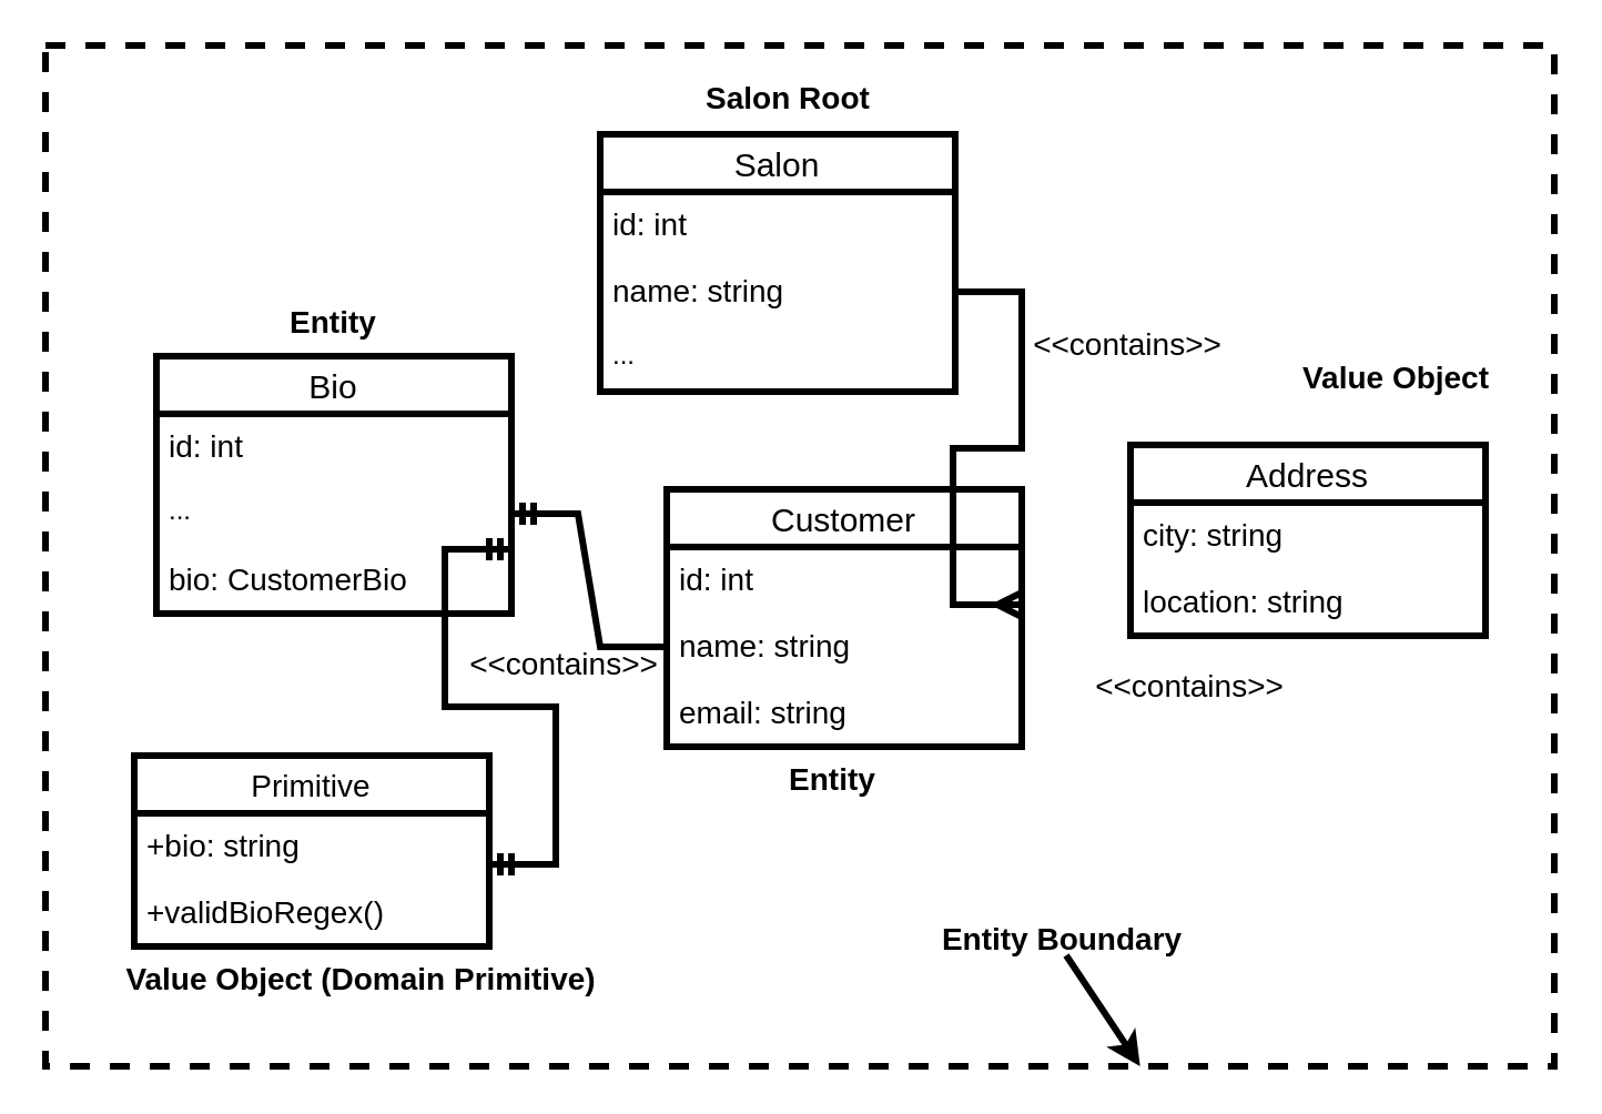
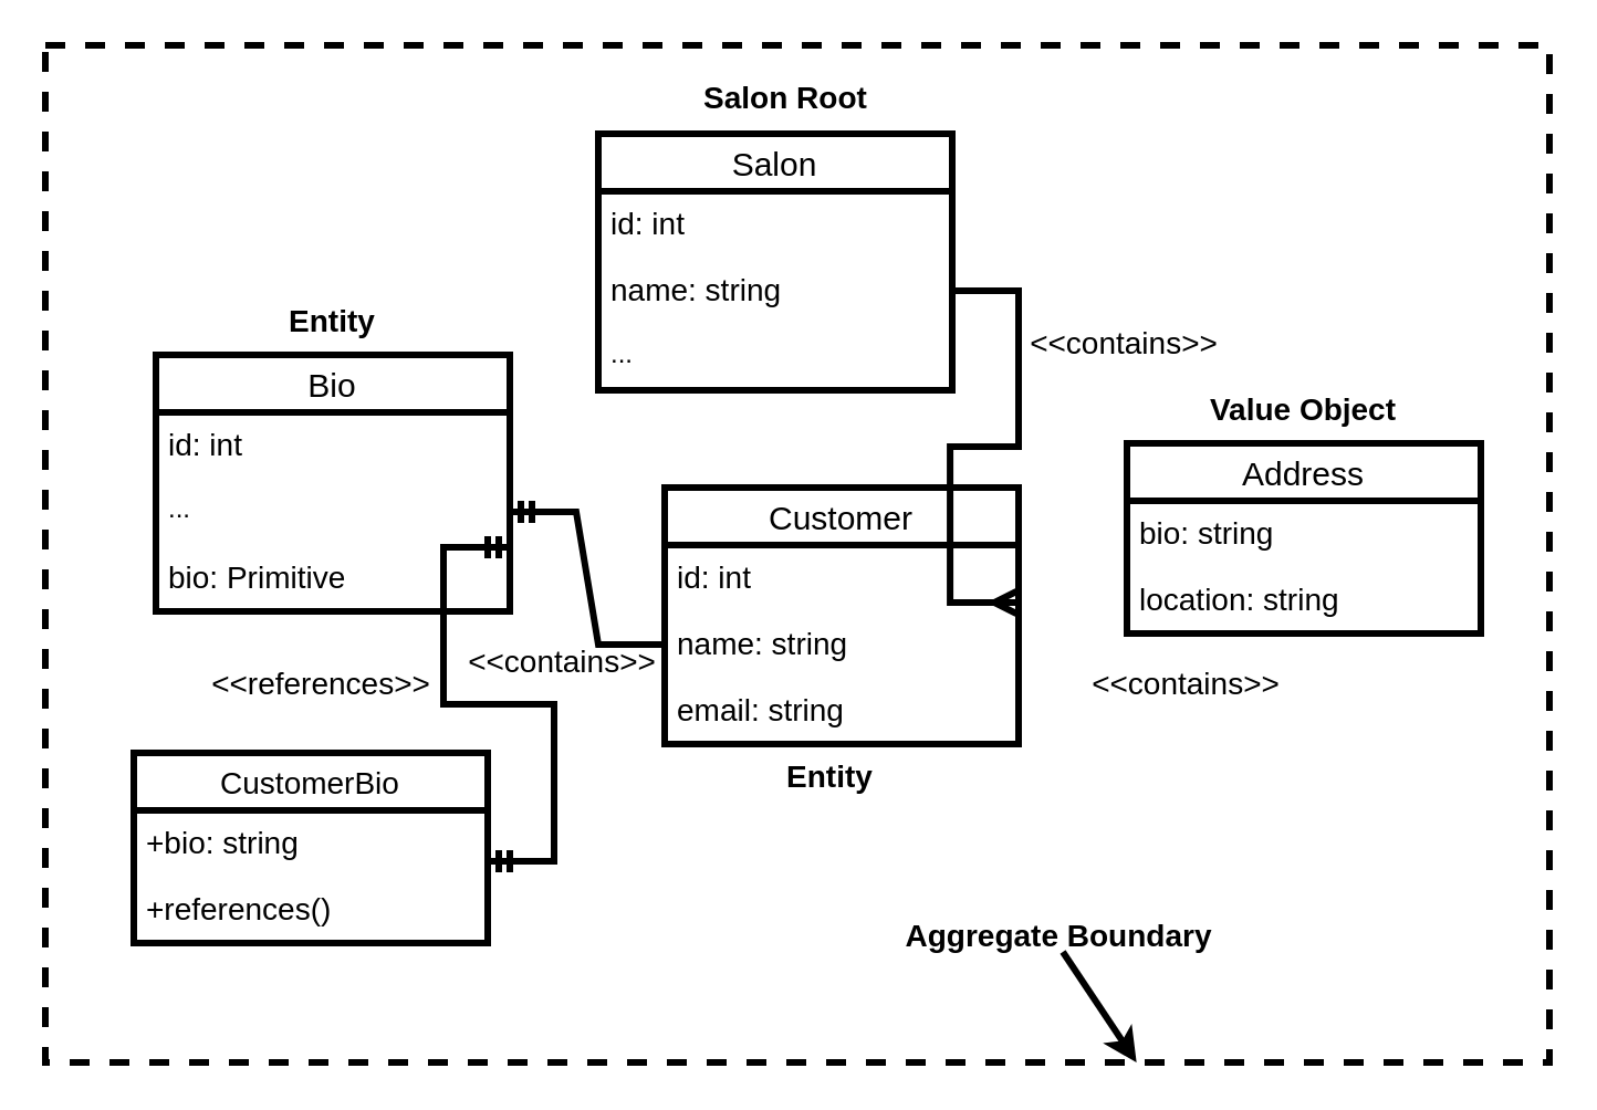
- <mxCell id="26" value="&lt;b&gt;Value Object&lt;/b&gt;" style="text;html=1;strokeColor=none;fillColor=none;align=center;verticalAlign=middle;whiteSpace=wrap;rounded=0;fontSize=14;" parent="1" vertex="1"><mxGeometry x="574" y="155" width="110" height="30" as="geometry" /></mxCell>
+ <mxCell id="26" value="&lt;b&gt;Value Object&lt;/b&gt;" style="text;html=1;strokeColor=none;fillColor=none;align=center;verticalAlign=middle;whiteSpace=wrap;rounded=0;fontSize=14;" parent="1" vertex="1"><mxGeometry x="534" y="170" width="110" height="30" as="geometry" /></mxCell>
- <mxCell id="16" value="city: string" style="text;strokeColor=none;fillColor=none;spacingLeft=4;spacingRight=4;overflow=hidden;rotatable=0;points=[[0,0.5],[1,0.5]];portConstraint=eastwest;fontSize=14;" parent="15" vertex="1"><mxGeometry y="26" width="160" height="30" as="geometry" /></mxCell>
+ <mxCell id="16" value="bio: string" style="text;strokeColor=none;fillColor=none;spacingLeft=4;spacingRight=4;overflow=hidden;rotatable=0;points=[[0,0.5],[1,0.5]];portConstraint=eastwest;fontSize=14;" parent="15" vertex="1"><mxGeometry y="26" width="160" height="30" as="geometry" /></mxCell>
- <mxCell id="10" value="bio: CustomerBio" style="text;strokeColor=none;fillColor=none;spacingLeft=4;spacingRight=4;overflow=hidden;rotatable=0;points=[[0,0.5],[1,0.5]];portConstraint=eastwest;fontSize=14;" parent="7" vertex="1"><mxGeometry y="86" width="160" height="30" as="geometry" /></mxCell>
+ <mxCell id="10" value="bio: Primitive" style="text;strokeColor=none;fillColor=none;spacingLeft=4;spacingRight=4;overflow=hidden;rotatable=0;points=[[0,0.5],[1,0.5]];portConstraint=eastwest;fontSize=14;" parent="7" vertex="1"><mxGeometry y="86" width="160" height="30" as="geometry" /></mxCell>
+ <mxCell id="31" value="&amp;lt;&amp;lt;references&amp;gt;&amp;gt;" style="text;html=1;strokeColor=none;fillColor=none;align=center;verticalAlign=middle;whiteSpace=wrap;rounded=0;fontSize=14;" vertex="1" parent="1"><mxGeometry x="115" y="294" width="60" height="30" as="geometry" /></mxCell>
- <mxCell id="18" value="Primitive" style="swimlane;fontStyle=0;childLayout=stackLayout;horizontal=1;startSize=26;horizontalStack=0;resizeParent=1;resizeParentMax=0;resizeLast=0;collapsible=1;marginBottom=0;align=center;fontSize=14;strokeWidth=3;" parent="1" vertex="1"><mxGeometry x="60" y="340" width="160" height="86" as="geometry" /></mxCell>
+ <mxCell id="18" value="CustomerBio" style="swimlane;fontStyle=0;childLayout=stackLayout;horizontal=1;startSize=26;horizontalStack=0;resizeParent=1;resizeParentMax=0;resizeLast=0;collapsible=1;marginBottom=0;align=center;fontSize=14;strokeWidth=3;" parent="1" vertex="1"><mxGeometry x="60" y="340" width="160" height="86" as="geometry" /></mxCell>
- <mxCell id="20" value="+validBioRegex()" style="text;strokeColor=none;fillColor=none;spacingLeft=4;spacingRight=4;overflow=hidden;rotatable=0;points=[[0,0.5],[1,0.5]];portConstraint=eastwest;fontSize=14;" parent="18" vertex="1"><mxGeometry y="56" width="160" height="30" as="geometry" /></mxCell>
+ <mxCell id="20" value="+references()" style="text;strokeColor=none;fillColor=none;spacingLeft=4;spacingRight=4;overflow=hidden;rotatable=0;points=[[0,0.5],[1,0.5]];portConstraint=eastwest;fontSize=14;" parent="18" vertex="1"><mxGeometry y="56" width="160" height="30" as="geometry" /></mxCell>
- <mxCell id="22" value="&lt;b&gt;Entity Boundary&lt;/b&gt;" style="text;html=1;strokeColor=none;fillColor=none;align=center;verticalAlign=middle;whiteSpace=wrap;rounded=0;fontSize=14;" parent="1" vertex="1"><mxGeometry x="396" y="408" width="165" height="30" as="geometry" /></mxCell>
+ <mxCell id="22" value="&lt;b&gt;Aggregate Boundary&lt;/b&gt;" style="text;html=1;strokeColor=none;fillColor=none;align=center;verticalAlign=middle;whiteSpace=wrap;rounded=0;fontSize=14;" parent="1" vertex="1"><mxGeometry x="396" y="408" width="165" height="30" as="geometry" /></mxCell>
- <mxCell id="23" value="&lt;b&gt;Value Object (Domain Primitive)&lt;/b&gt;" style="text;html=1;strokeColor=none;fillColor=none;align=center;verticalAlign=middle;whiteSpace=wrap;rounded=0;fontSize=14;" parent="1" vertex="1"><mxGeometry x="40" y="426" width="245" height="30" as="geometry" /></mxCell>
